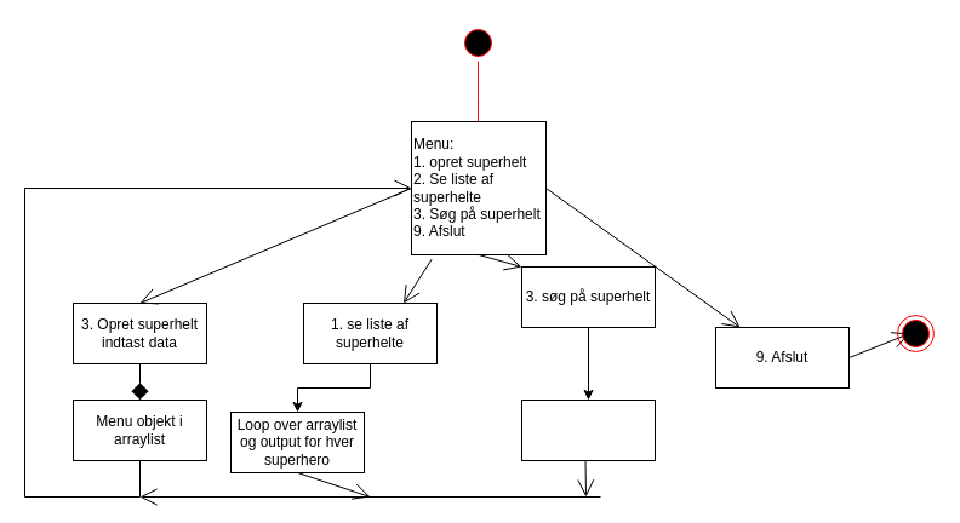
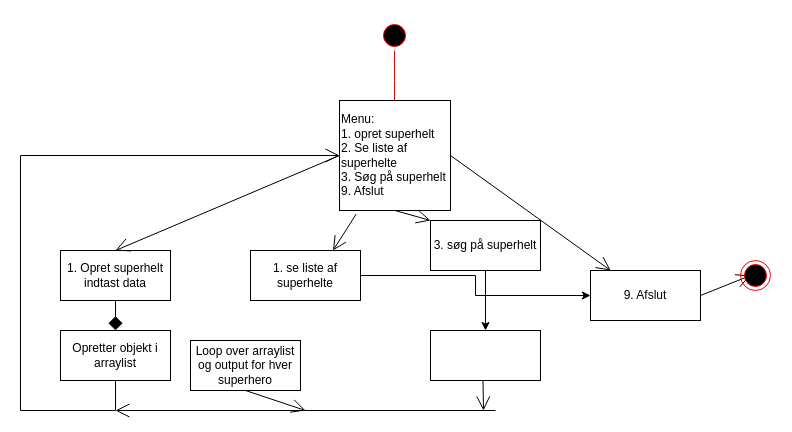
- <mxCell id="5" value="3. Opret superhelt&lt;br&gt;indtast data" style="html=1;whiteSpace=wrap;" vertex="1" parent="1"><mxGeometry x="60" y="250" width="110" height="50" as="geometry" /></mxCell>
+ <mxCell id="5" value="1. Opret superhelt&lt;br&gt;indtast data" style="html=1;whiteSpace=wrap;" vertex="1" parent="1"><mxGeometry x="60" y="250" width="110" height="50" as="geometry" /></mxCell>
- <mxCell id="6" value="" style="edgeStyle=orthogonalEdgeStyle;rounded=0;orthogonalLoop=1;jettySize=auto;html=1;" edge="1" parent="1" source="7" target="19"><mxGeometry relative="1" as="geometry" /></mxCell>
+ <mxCell id="6" value="" style="edgeStyle=orthogonalEdgeStyle;rounded=0;orthogonalLoop=1;jettySize=auto;html=1;" edge="1" parent="1" source="7" target="10"><mxGeometry relative="1" as="geometry" /></mxCell>
- <mxCell id="17" value="Menu objekt i arraylist" style="html=1;whiteSpace=wrap;" vertex="1" parent="1"><mxGeometry x="60" y="330" width="110" height="50" as="geometry" /></mxCell>
+ <mxCell id="17" value="Opretter objekt i arraylist" style="html=1;whiteSpace=wrap;" vertex="1" parent="1"><mxGeometry x="60" y="330" width="110" height="50" as="geometry" /></mxCell>
